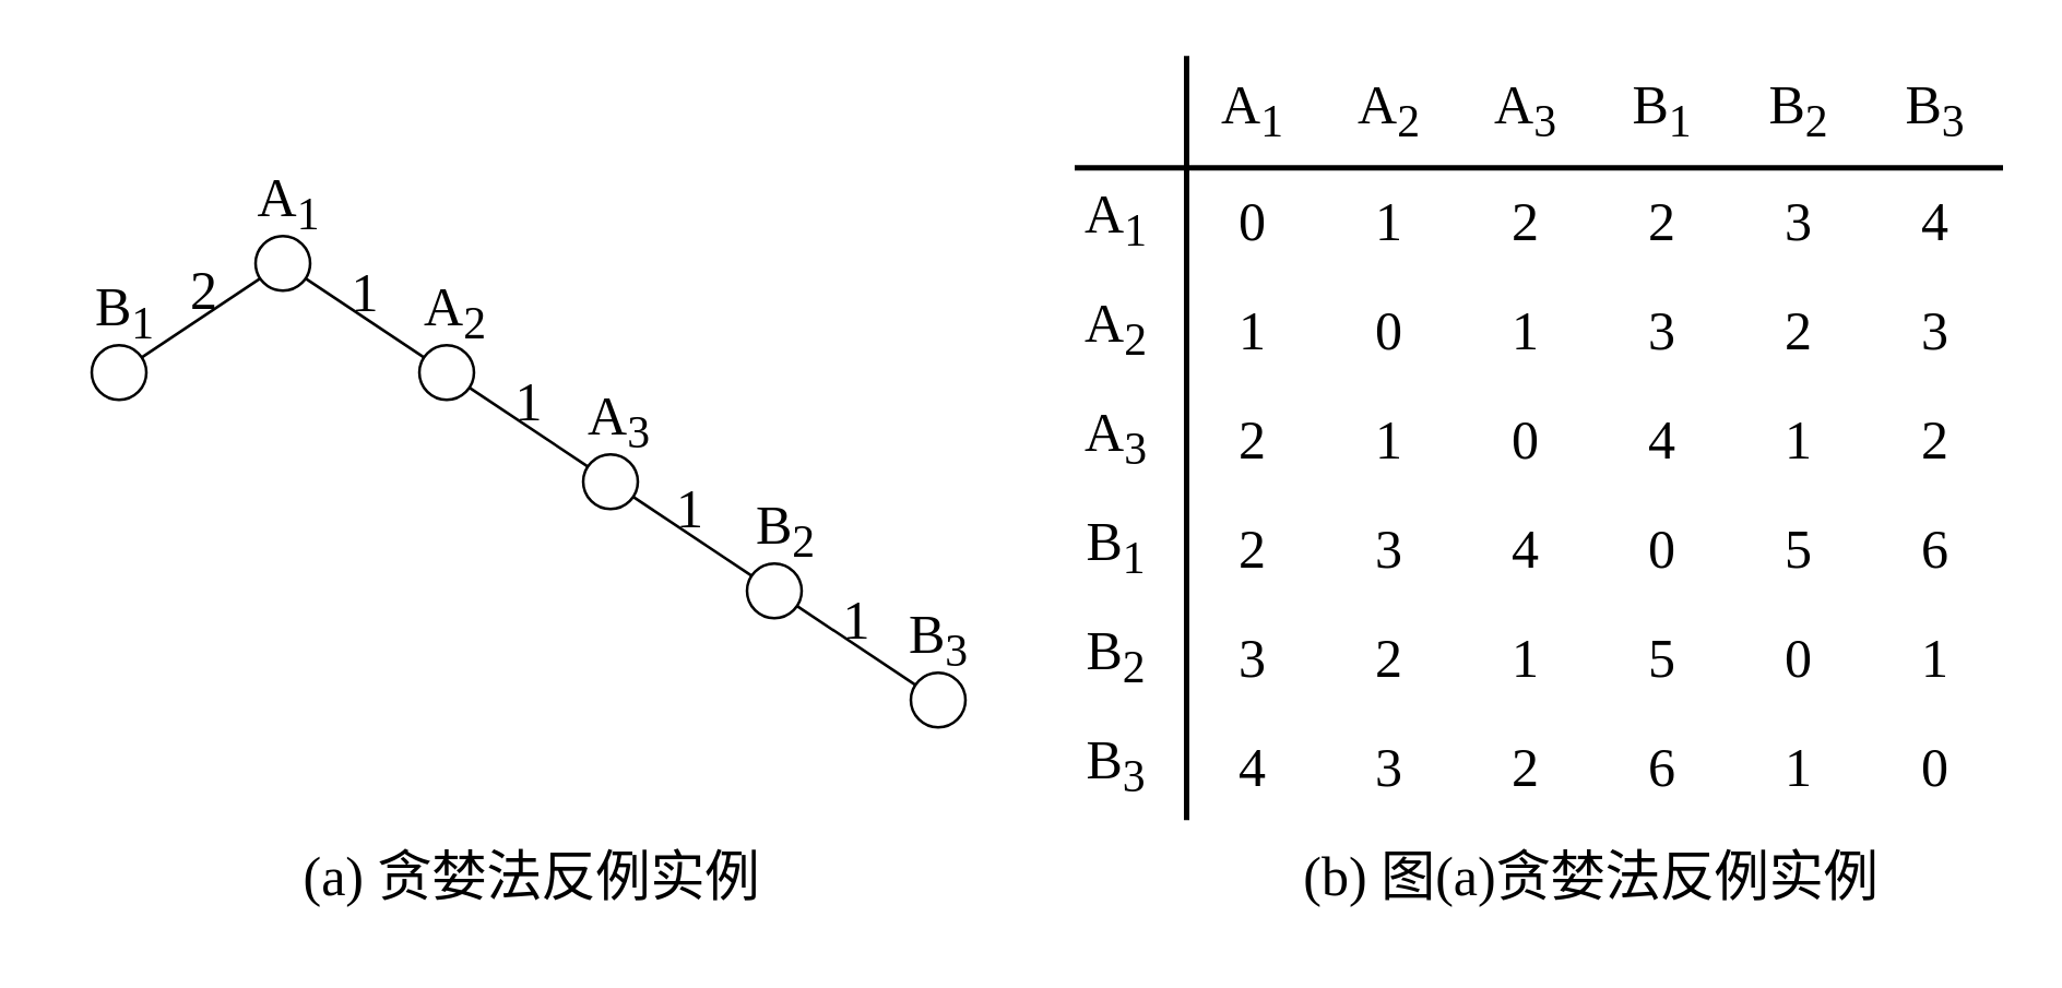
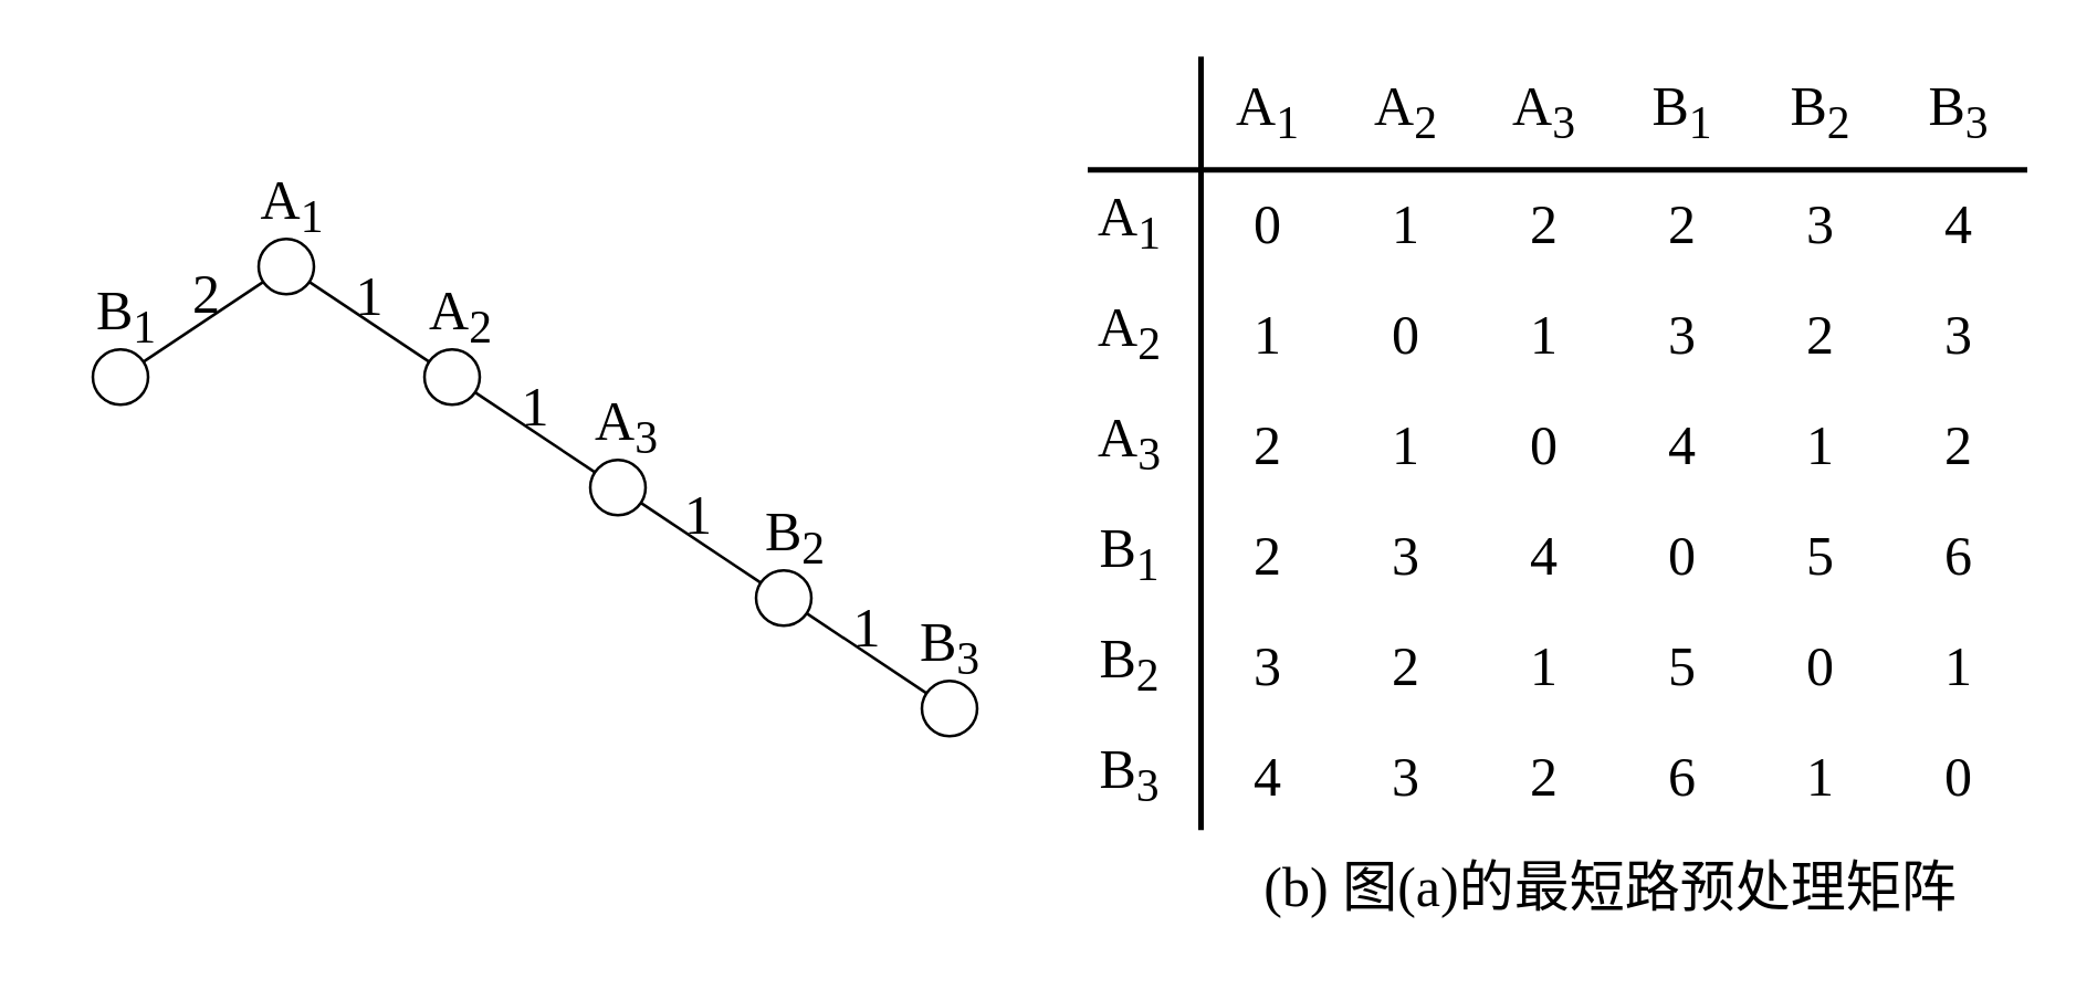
- <mxCell id="53" value="&lt;span style=&quot;font-size: 20px;&quot;&gt;&lt;font face=&quot;Times New Roman&quot;&gt;(a) &lt;/font&gt;&lt;font data-font-src=&quot;https://fonts.googleapis.com/css?family=SimSun&quot; face=&quot;SimSun&quot;&gt;贪婪法反例实例&lt;/font&gt;&lt;/span&gt;" style="text;html=1;align=center;verticalAlign=middle;resizable=0;points=[];autosize=1;strokeColor=none;fillColor=none;" parent="2" vertex="1"><mxGeometry x="79" y="280" width="190" height="40" as="geometry" /></mxCell>
- <mxCell id="54" value="&lt;span style=&quot;font-size: 20px;&quot;&gt;&lt;font face=&quot;Times New Roman&quot;&gt;(b) &lt;/font&gt;&lt;font data-font-src=&quot;https://fonts.googleapis.com/css?family=SimSun&quot; face=&quot;SimSun&quot;&gt;图&lt;/font&gt;&lt;font face=&quot;Times New Roman&quot;&gt;(a)&lt;/font&gt;&lt;font data-font-src=&quot;https://fonts.googleapis.com/css?family=SimSun&quot; face=&quot;SimSun&quot;&gt;贪婪法反例实例&lt;/font&gt;&lt;/span&gt;" style="text;html=1;align=center;verticalAlign=middle;resizable=0;points=[];autosize=1;strokeColor=none;fillColor=none;" parent="2" vertex="1"><mxGeometry x="427" y="280" width="270" height="40" as="geometry" /></mxCell>
+ <mxCell id="54" value="&lt;span style=&quot;font-size: 20px;&quot;&gt;&lt;font face=&quot;Times New Roman&quot;&gt;(b) &lt;/font&gt;&lt;font data-font-src=&quot;https://fonts.googleapis.com/css?family=SimSun&quot; face=&quot;SimSun&quot;&gt;图&lt;/font&gt;&lt;font face=&quot;Times New Roman&quot;&gt;(a)&lt;/font&gt;&lt;font data-font-src=&quot;https://fonts.googleapis.com/css?family=SimSun&quot; face=&quot;SimSun&quot;&gt;的最短路预处理矩阵&lt;/font&gt;&lt;/span&gt;" style="text;html=1;align=center;verticalAlign=middle;resizable=0;points=[];autosize=1;strokeColor=none;fillColor=none;" parent="2" vertex="1"><mxGeometry x="427" y="280" width="270" height="40" as="geometry" /></mxCell>
